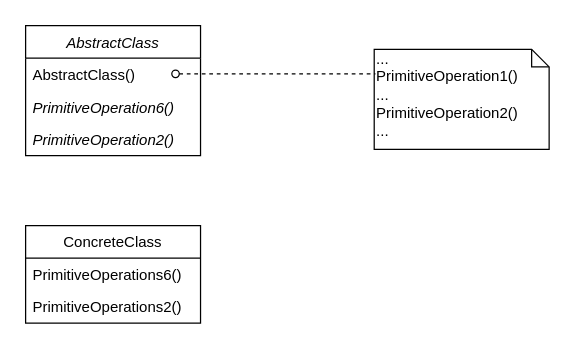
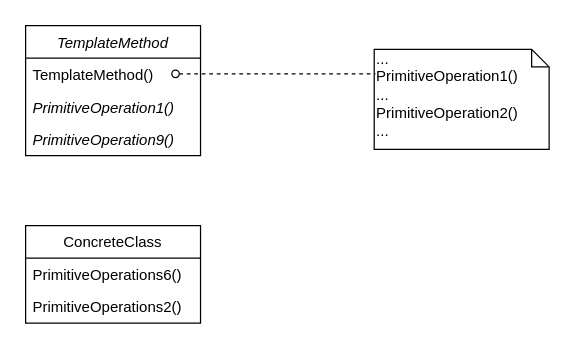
- <mxCell id="3" value="AbstractClass" style="swimlane;fontStyle=2;childLayout=stackLayout;horizontal=1;startSize=26;fillColor=none;horizontalStack=0;resizeParent=1;resizeParentMax=0;resizeLast=0;collapsible=1;marginBottom=0;" vertex="1" parent="1"><mxGeometry x="20" y="20" width="140" height="104" as="geometry" /></mxCell>
+ <mxCell id="3" value="TemplateMethod" style="swimlane;fontStyle=2;childLayout=stackLayout;horizontal=1;startSize=26;fillColor=none;horizontalStack=0;resizeParent=1;resizeParentMax=0;resizeLast=0;collapsible=1;marginBottom=0;" vertex="1" parent="1"><mxGeometry x="20" y="20" width="140" height="104" as="geometry" /></mxCell>
- <mxCell id="4" value="AbstractClass()" style="text;strokeColor=none;fillColor=none;align=left;verticalAlign=top;spacingLeft=4;spacingRight=4;overflow=hidden;rotatable=0;points=[[0,0.5],[1,0.5]];portConstraint=eastwest;" vertex="1" parent="3"><mxGeometry y="26" width="140" height="26" as="geometry" /></mxCell>
+ <mxCell id="4" value="TemplateMethod()" style="text;strokeColor=none;fillColor=none;align=left;verticalAlign=top;spacingLeft=4;spacingRight=4;overflow=hidden;rotatable=0;points=[[0,0.5],[1,0.5]];portConstraint=eastwest;" vertex="1" parent="3"><mxGeometry y="26" width="140" height="26" as="geometry" /></mxCell>
- <mxCell id="5" value="PrimitiveOperation6()" style="text;strokeColor=none;fillColor=none;align=left;verticalAlign=top;spacingLeft=4;spacingRight=4;overflow=hidden;rotatable=0;points=[[0,0.5],[1,0.5]];portConstraint=eastwest;fontStyle=2" vertex="1" parent="3"><mxGeometry y="52" width="140" height="26" as="geometry" /></mxCell>
+ <mxCell id="5" value="PrimitiveOperation1()" style="text;strokeColor=none;fillColor=none;align=left;verticalAlign=top;spacingLeft=4;spacingRight=4;overflow=hidden;rotatable=0;points=[[0,0.5],[1,0.5]];portConstraint=eastwest;fontStyle=2" vertex="1" parent="3"><mxGeometry y="52" width="140" height="26" as="geometry" /></mxCell>
- <mxCell id="6" value="PrimitiveOperation2()" style="text;strokeColor=none;fillColor=none;align=left;verticalAlign=top;spacingLeft=4;spacingRight=4;overflow=hidden;rotatable=0;points=[[0,0.5],[1,0.5]];portConstraint=eastwest;fontStyle=2" vertex="1" parent="3"><mxGeometry y="78" width="140" height="26" as="geometry" /></mxCell>
+ <mxCell id="6" value="PrimitiveOperation9()" style="text;strokeColor=none;fillColor=none;align=left;verticalAlign=top;spacingLeft=4;spacingRight=4;overflow=hidden;rotatable=0;points=[[0,0.5],[1,0.5]];portConstraint=eastwest;fontStyle=2" vertex="1" parent="3"><mxGeometry y="78" width="140" height="26" as="geometry" /></mxCell>
